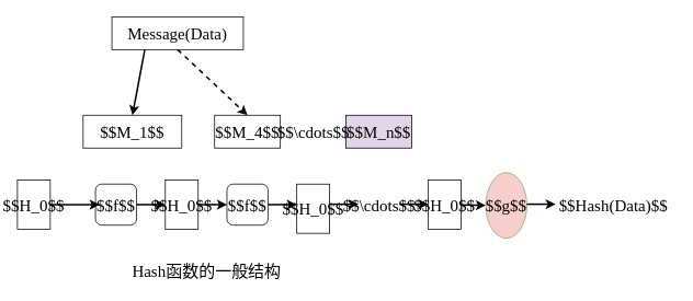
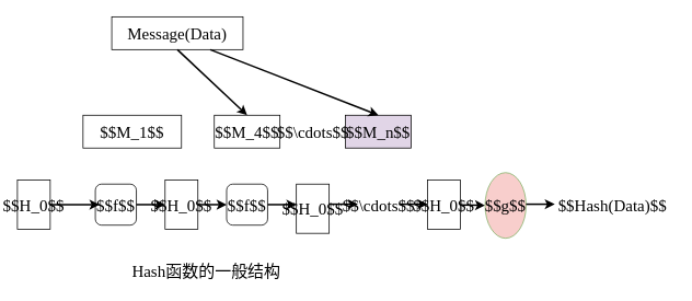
- <mxCell id="7" value="" style="endArrow=classic;html=1;rounded=0;fontFamily=Times New Roman;fontSize=20;exitX=0.25;exitY=1;exitDx=0;exitDy=0;entryX=0.5;entryY=0;entryDx=0;entryDy=0;strokeWidth=2;" edge="1" parent="1" source="2" target="3"><mxGeometry width="50" height="50" relative="1" as="geometry"><mxPoint x="440" y="320" as="sourcePoint" /><mxPoint x="490" y="270" as="targetPoint" /></mxGeometry></mxCell>
- <mxCell id="8" value="" style="endArrow=classic;html=1;rounded=0;fontFamily=Times New Roman;fontSize=20;strokeWidth=2;exitX=0.5;exitY=1;exitDx=0;exitDy=0;entryX=0.5;entryY=0;entryDx=0;entryDy=0;dashed=1;" edge="1" parent="1" source="2" target="4"><mxGeometry width="50" height="50" relative="1" as="geometry"><mxPoint x="440" y="320" as="sourcePoint" /><mxPoint x="490" y="270" as="targetPoint" /></mxGeometry></mxCell>
+ <mxCell id="8" value="" style="endArrow=classic;html=1;rounded=0;fontFamily=Times New Roman;fontSize=20;strokeWidth=2;exitX=0.5;exitY=1;exitDx=0;exitDy=0;entryX=0.5;entryY=0;entryDx=0;entryDy=0;" edge="1" parent="1" source="2" target="4"><mxGeometry width="50" height="50" relative="1" as="geometry"><mxPoint x="440" y="320" as="sourcePoint" /><mxPoint x="490" y="270" as="targetPoint" /></mxGeometry></mxCell>
+ <mxCell id="9" value="" style="endArrow=classic;html=1;rounded=0;fontFamily=Times New Roman;fontSize=20;strokeWidth=2;exitX=0.75;exitY=1;exitDx=0;exitDy=0;entryX=0.5;entryY=0;entryDx=0;entryDy=0;" edge="1" parent="1" source="2" target="5"><mxGeometry width="50" height="50" relative="1" as="geometry"><mxPoint x="440" y="320" as="sourcePoint" /><mxPoint x="490" y="270" as="targetPoint" /></mxGeometry></mxCell>
